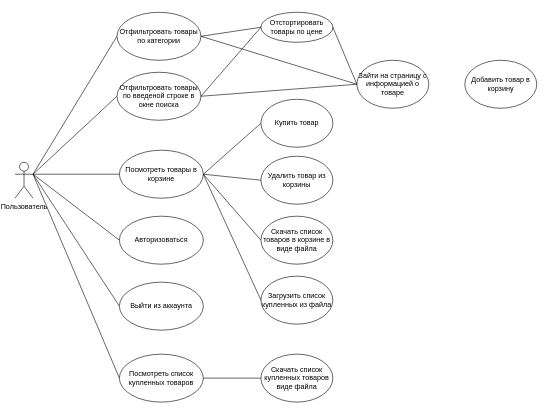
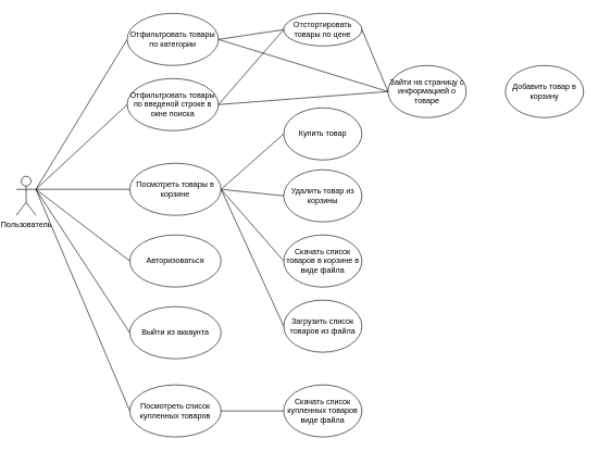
- <mxCell id="18" value="Загрузить список купленных из файла" style="ellipse;whiteSpace=wrap;html=1;" parent="1" vertex="1"><mxGeometry x="430" y="460" width="120" height="80" as="geometry" /></mxCell>
+ <mxCell id="18" value="Загрузить список товаров из файла" style="ellipse;whiteSpace=wrap;html=1;" parent="1" vertex="1"><mxGeometry x="430" y="460" width="120" height="80" as="geometry" /></mxCell>
